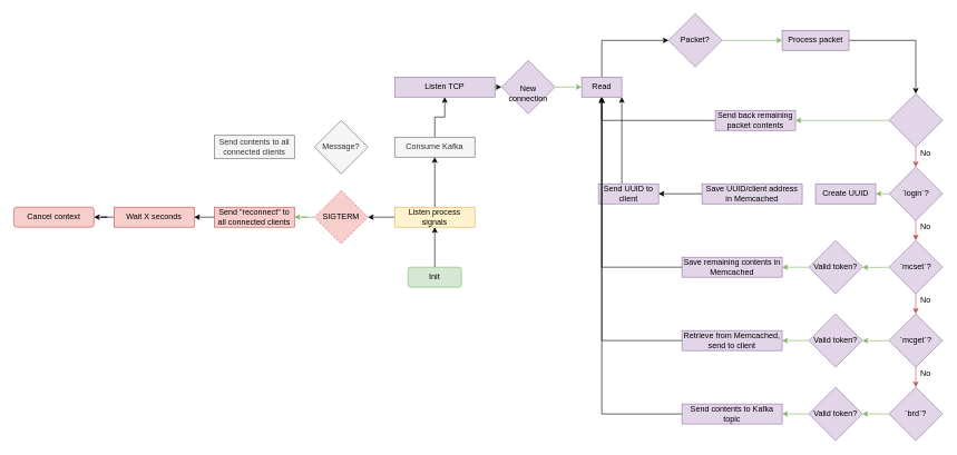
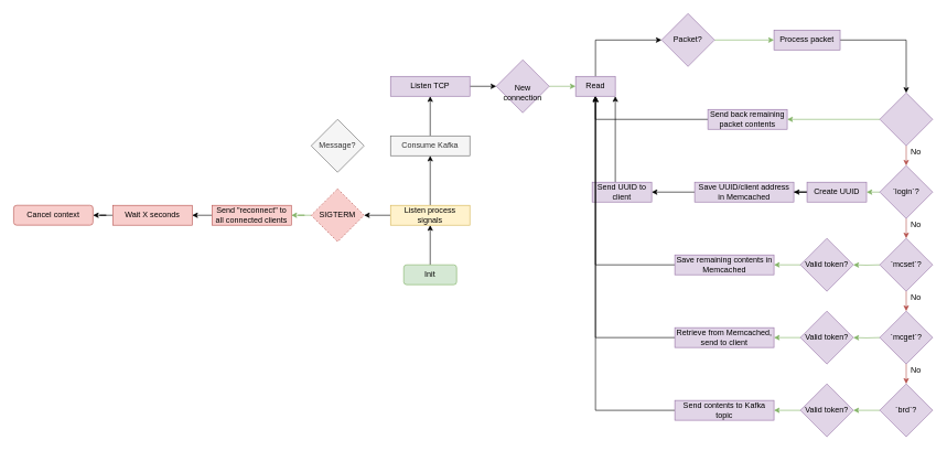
- <mxCell id="9" value="Listen TCP" style="rounded=0;whiteSpace=wrap;html=1;fillColor=#e1d5e7;strokeColor=#9673a6;" vertex="1" parent="1"><mxGeometry x="590" y="115" width="150" height="30" as="geometry" /></mxCell>
+ <mxCell id="9" value="Listen TCP" style="rounded=0;whiteSpace=wrap;html=1;fillColor=#e1d5e7;strokeColor=#9673a6;" vertex="1" parent="1"><mxGeometry x="590" y="115" width="120" height="30" as="geometry" /></mxCell>
- <mxCell id="13" value="Send contents to all connected clients" style="rounded=0;whiteSpace=wrap;html=1;fillColor=#f5f5f5;fontColor=#333333;strokeColor=#666666;" vertex="1" parent="1"><mxGeometry x="320" y="202.5" width="120" height="35" as="geometry" /></mxCell>
+ <mxCell id="36" style="edgeStyle=orthogonalEdgeStyle;rounded=0;orthogonalLoop=1;jettySize=auto;html=1;entryX=1;entryY=0.5;entryDx=0;entryDy=0;" edge="1" parent="1" source="37" target="39"><mxGeometry relative="1" as="geometry" /></mxCell>
